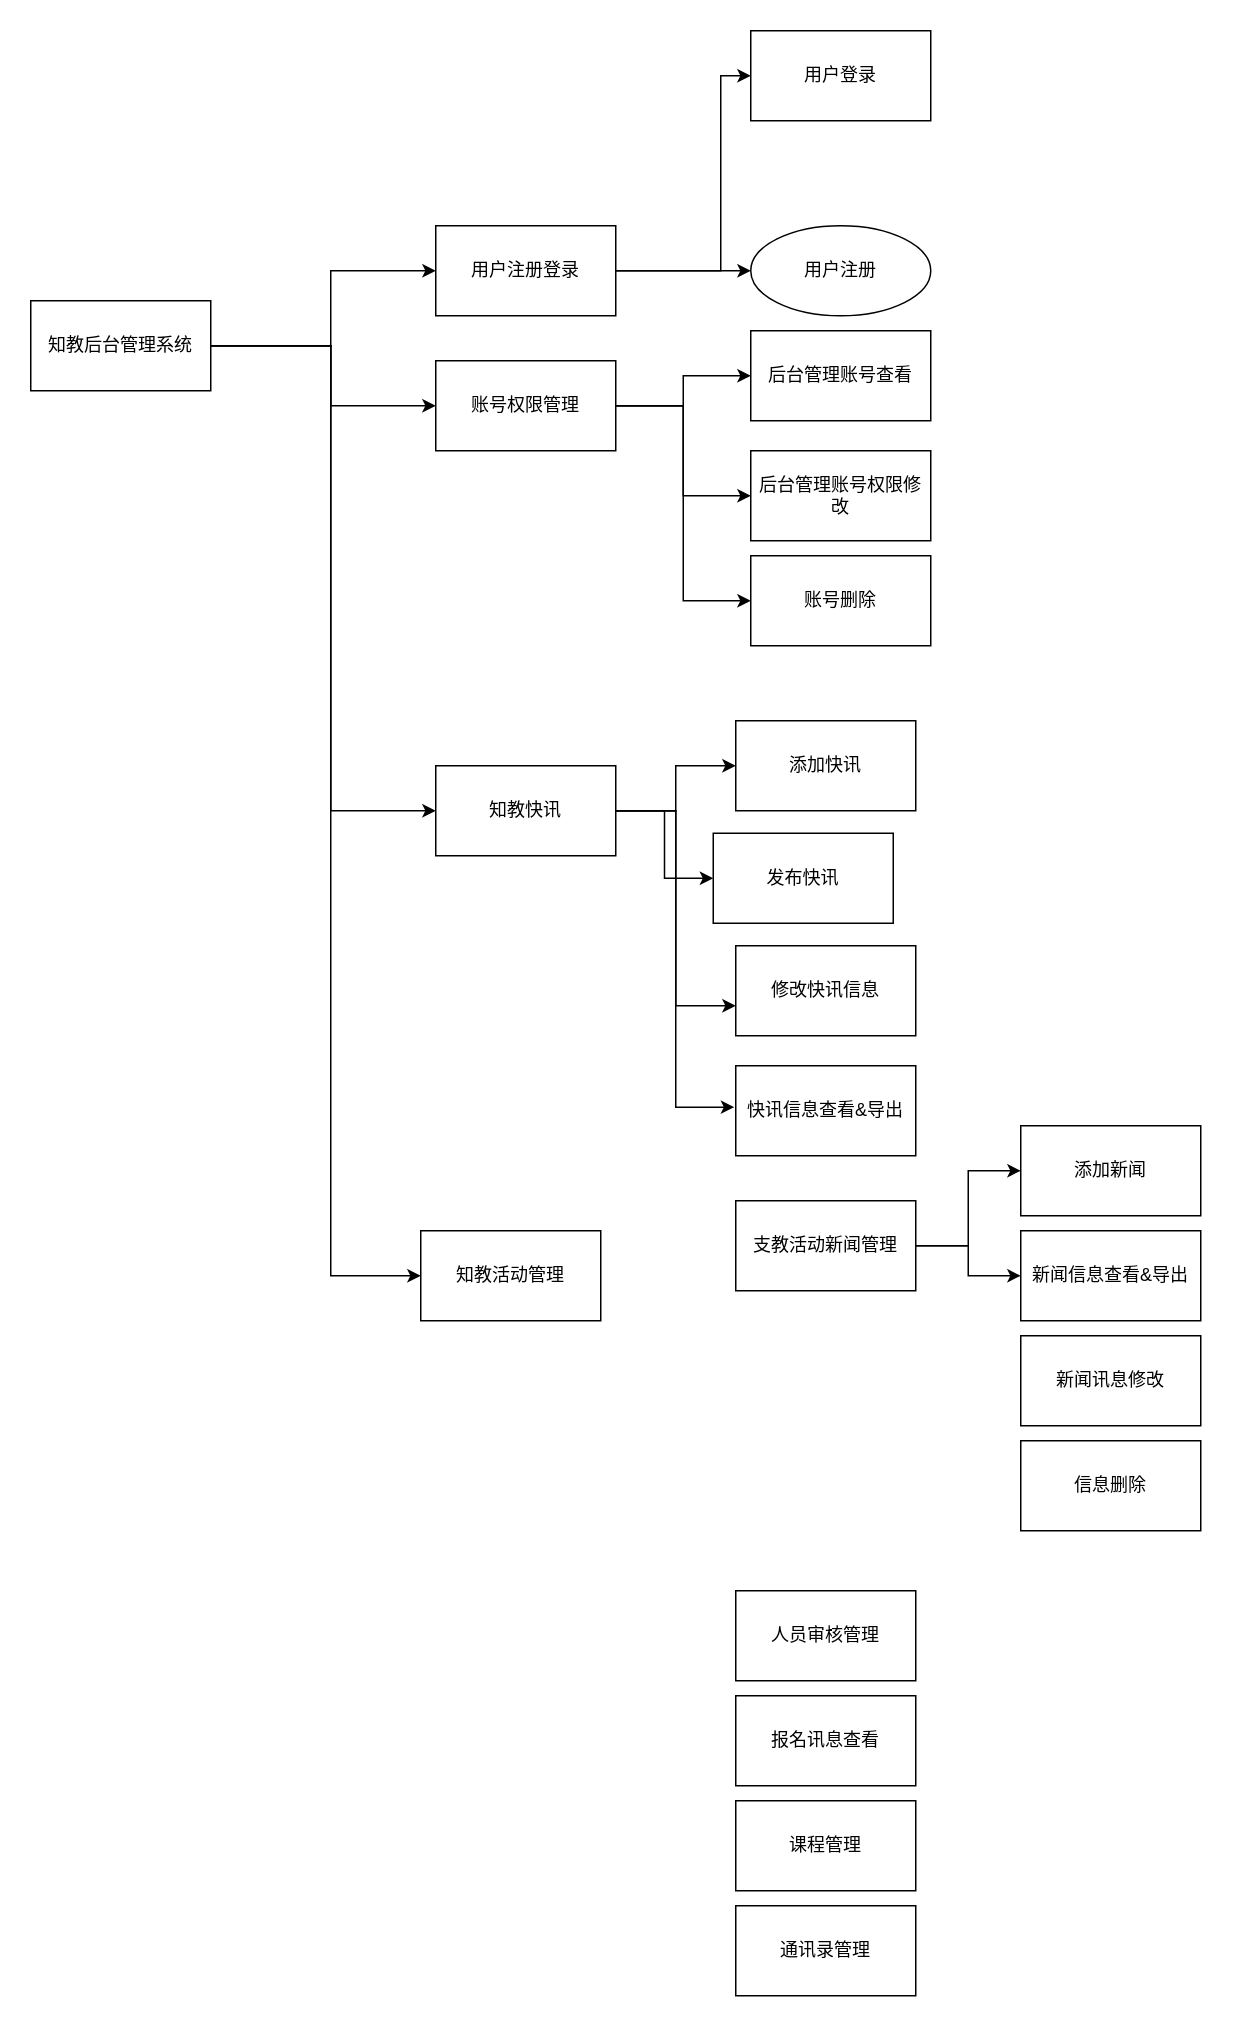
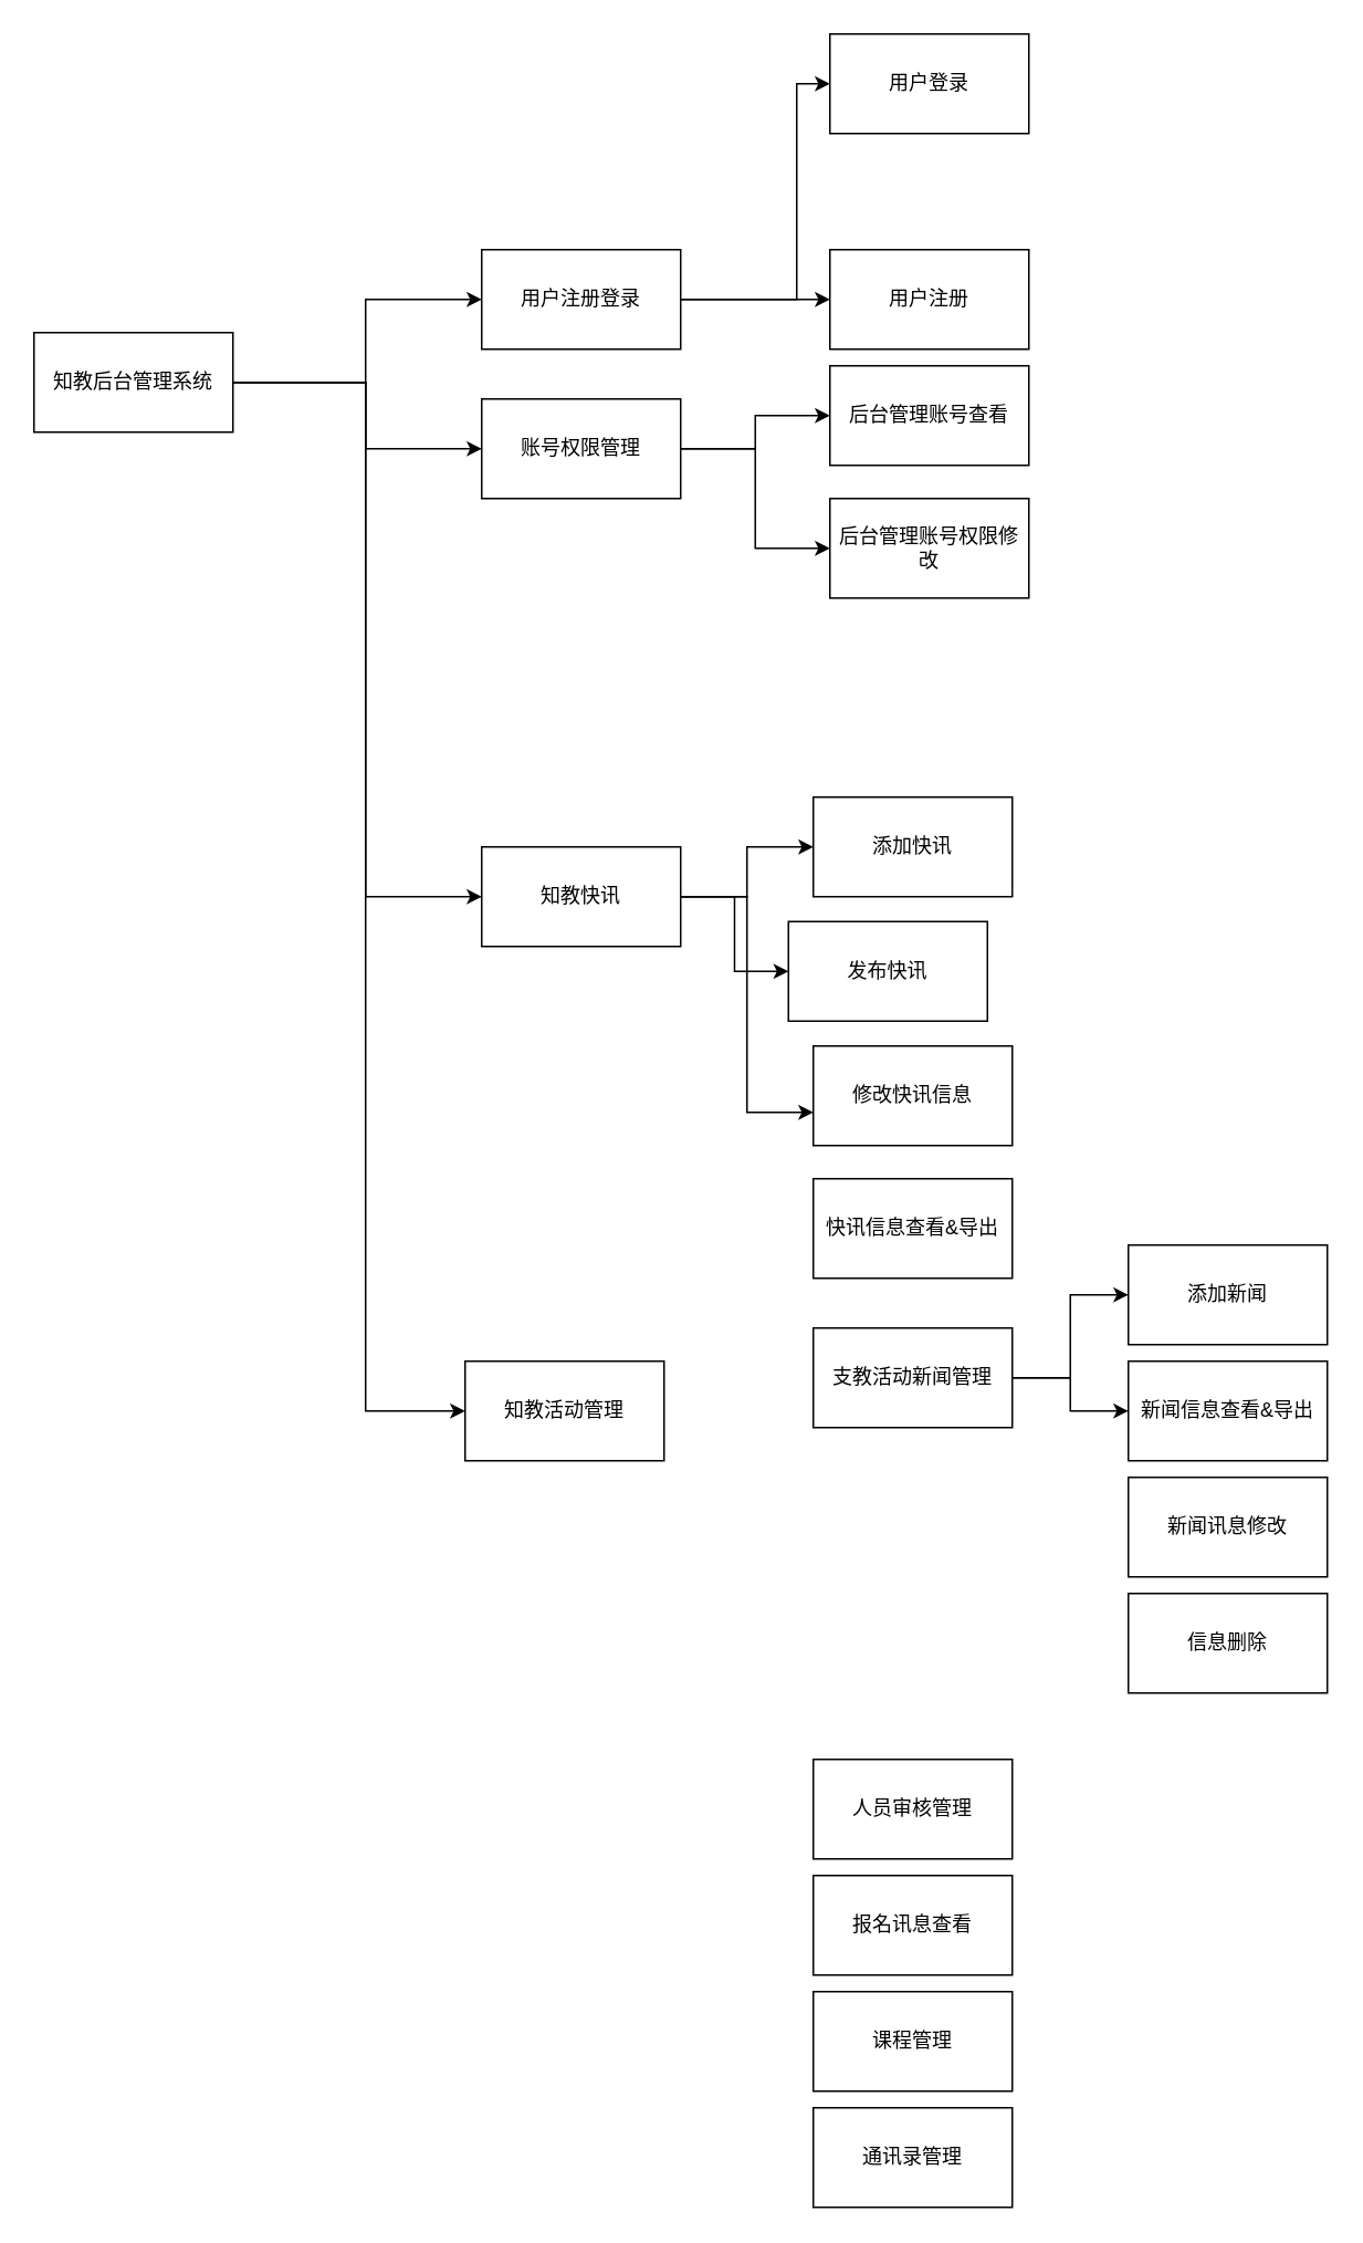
- <mxCell id="21" value="用户注册" style="ellipse;whiteSpace=wrap;html=1;" vertex="1" parent="1"><mxGeometry x="500" y="150" width="120" height="60" as="geometry" /></mxCell>
+ <mxCell id="21" value="用户注册" style="whiteSpace=wrap;html=1;rounded=0;" vertex="1" parent="1"><mxGeometry x="500" y="150" width="120" height="60" as="geometry" /></mxCell>
- <mxCell id="12" style="edgeStyle=orthogonalEdgeStyle;rounded=0;orthogonalLoop=1;jettySize=auto;html=1;entryX=0;entryY=0.5;entryDx=0;entryDy=0;" edge="1" parent="1" source="13" target="24"><mxGeometry relative="1" as="geometry" /></mxCell>
- <mxCell id="24" value="账号删除" style="whiteSpace=wrap;html=1;rounded=0;" vertex="1" parent="1"><mxGeometry x="500" y="370" width="120" height="60" as="geometry" /></mxCell>
- <mxCell id="17" style="edgeStyle=orthogonalEdgeStyle;rounded=0;orthogonalLoop=1;jettySize=auto;html=1;entryX=-0.008;entryY=0.46;entryDx=0;entryDy=0;entryPerimeter=0;" edge="1" parent="1" source="18" target="28"><mxGeometry relative="1" as="geometry" /></mxCell>
